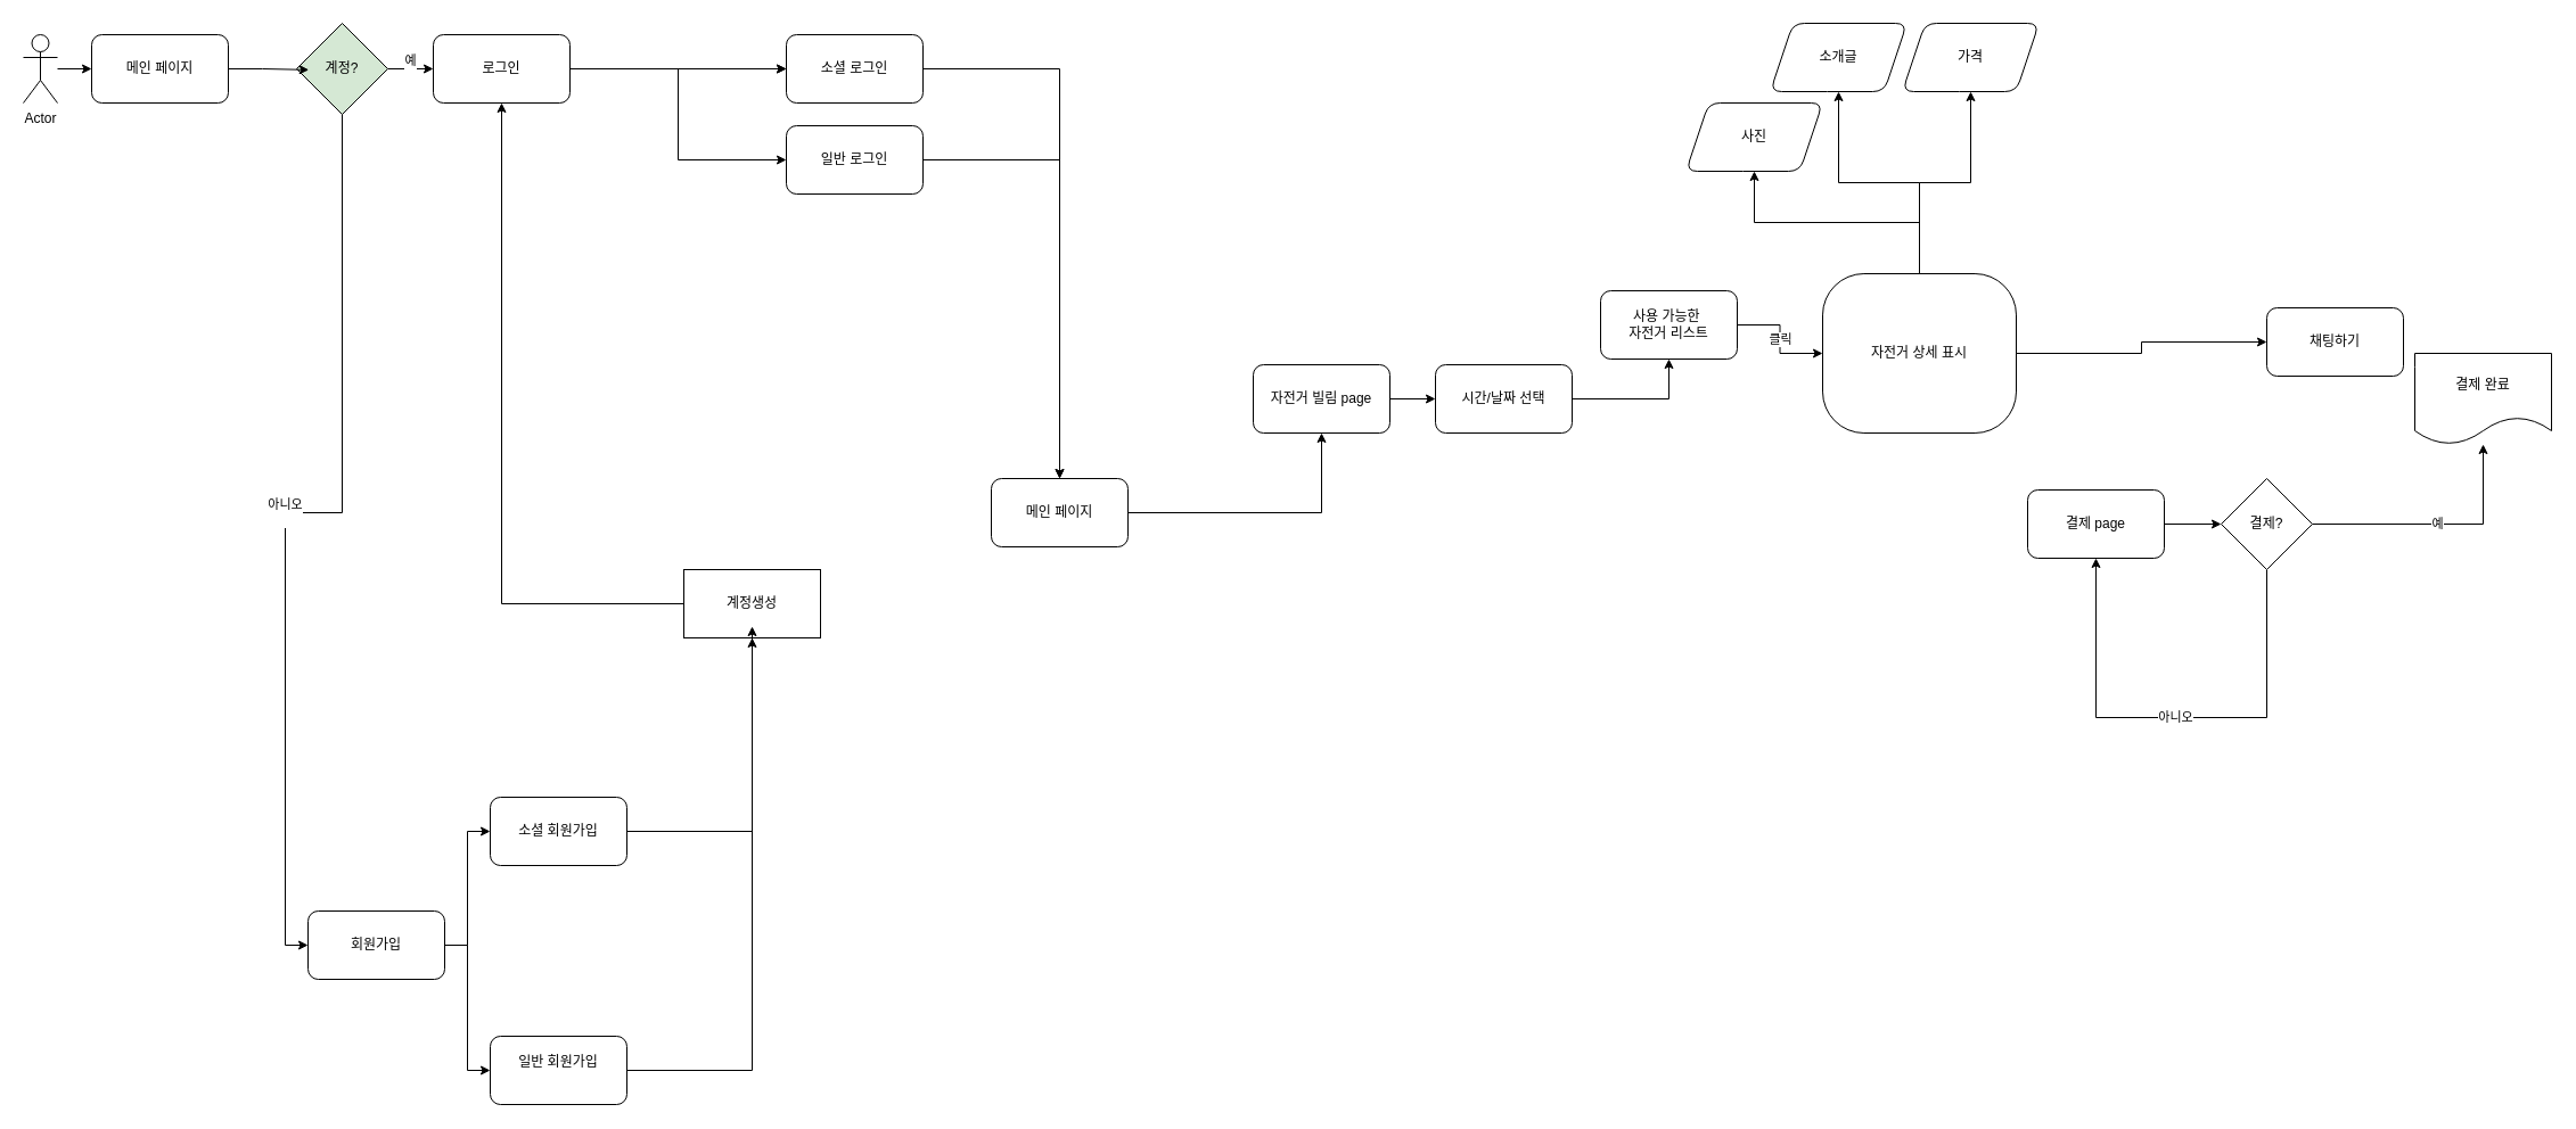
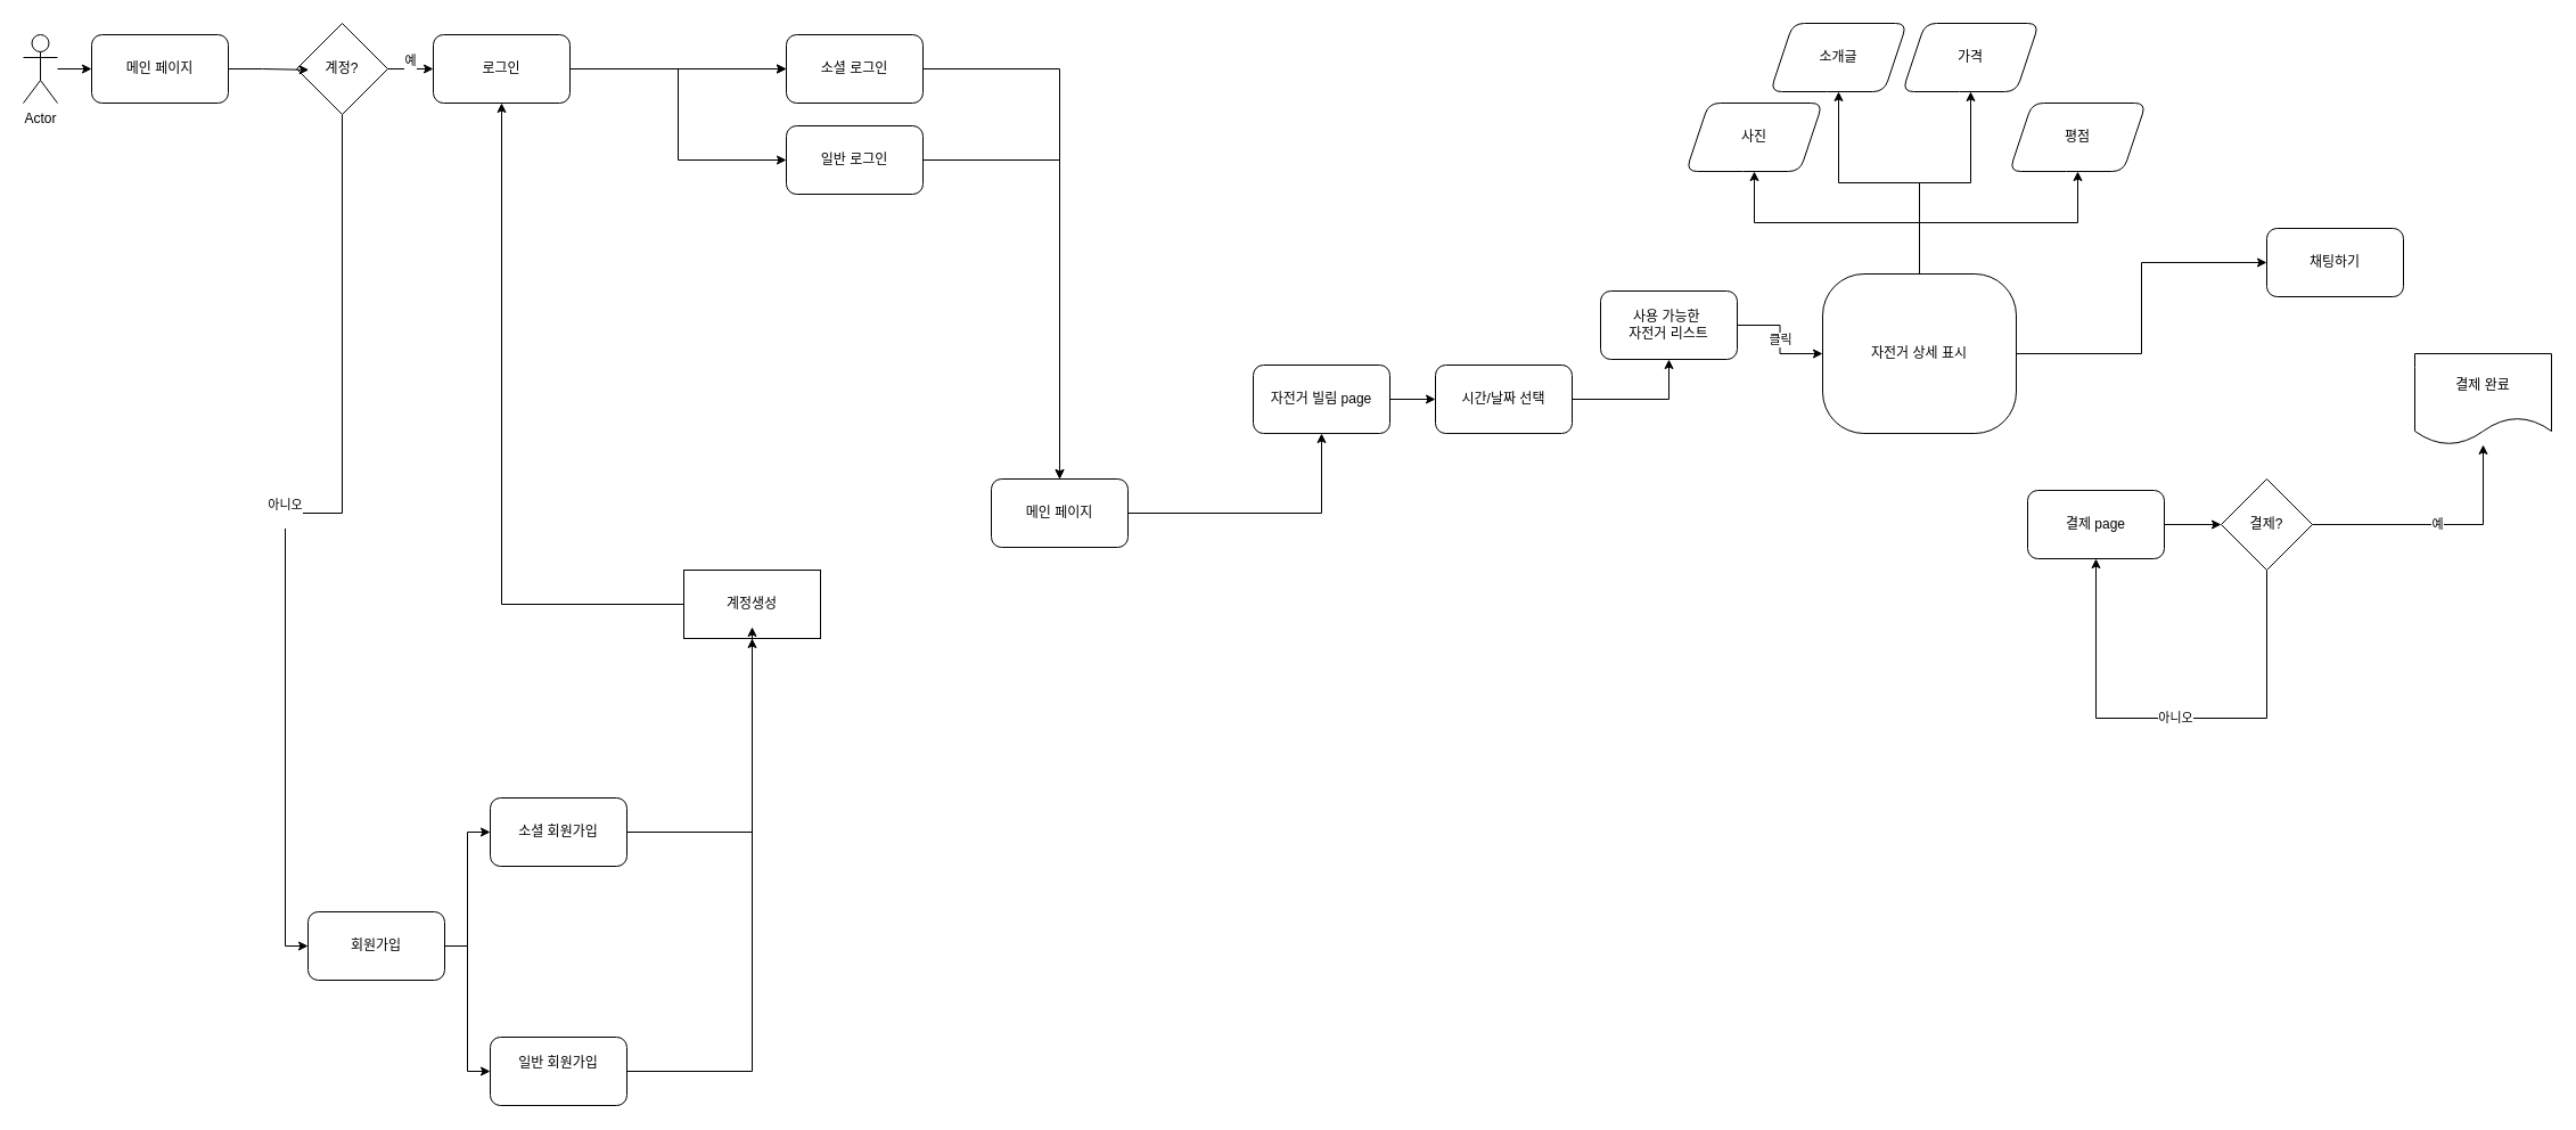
- <mxCell id="6" value="계정?" style="rhombus;whiteSpace=wrap;html=1;rounded=0;fillColor=#d5e8d4;" parent="1" vertex="1"><mxGeometry x="260" y="20" width="80" height="80" as="geometry" /></mxCell>
+ <mxCell id="6" value="계정?" style="rhombus;whiteSpace=wrap;html=1;rounded=0;" parent="1" vertex="1"><mxGeometry x="260" y="20" width="80" height="80" as="geometry" /></mxCell>
+ <mxCell id="47" value="&lt;div&gt;평점&lt;/div&gt;" style="shape=parallelogram;perimeter=parallelogramPerimeter;whiteSpace=wrap;html=1;fixedSize=1;rounded=1;" vertex="1" parent="1"><mxGeometry x="1764" y="90" width="120" height="60" as="geometry" /></mxCell>
+ <mxCell id="30" style="edgeStyle=orthogonalEdgeStyle;rounded=0;orthogonalLoop=1;jettySize=auto;html=1;" edge="1" parent="1" source="32" target="47"><mxGeometry relative="1" as="geometry" /></mxCell>
- <mxCell id="38" value="채팅하기" style="rounded=1;whiteSpace=wrap;html=1;" parent="1" vertex="1"><mxGeometry x="1990" y="270" width="120" height="60" as="geometry" /></mxCell>
+ <mxCell id="38" value="채팅하기" style="rounded=1;whiteSpace=wrap;html=1;" parent="1" vertex="1"><mxGeometry x="1990" y="200" width="120" height="60" as="geometry" /></mxCell>
